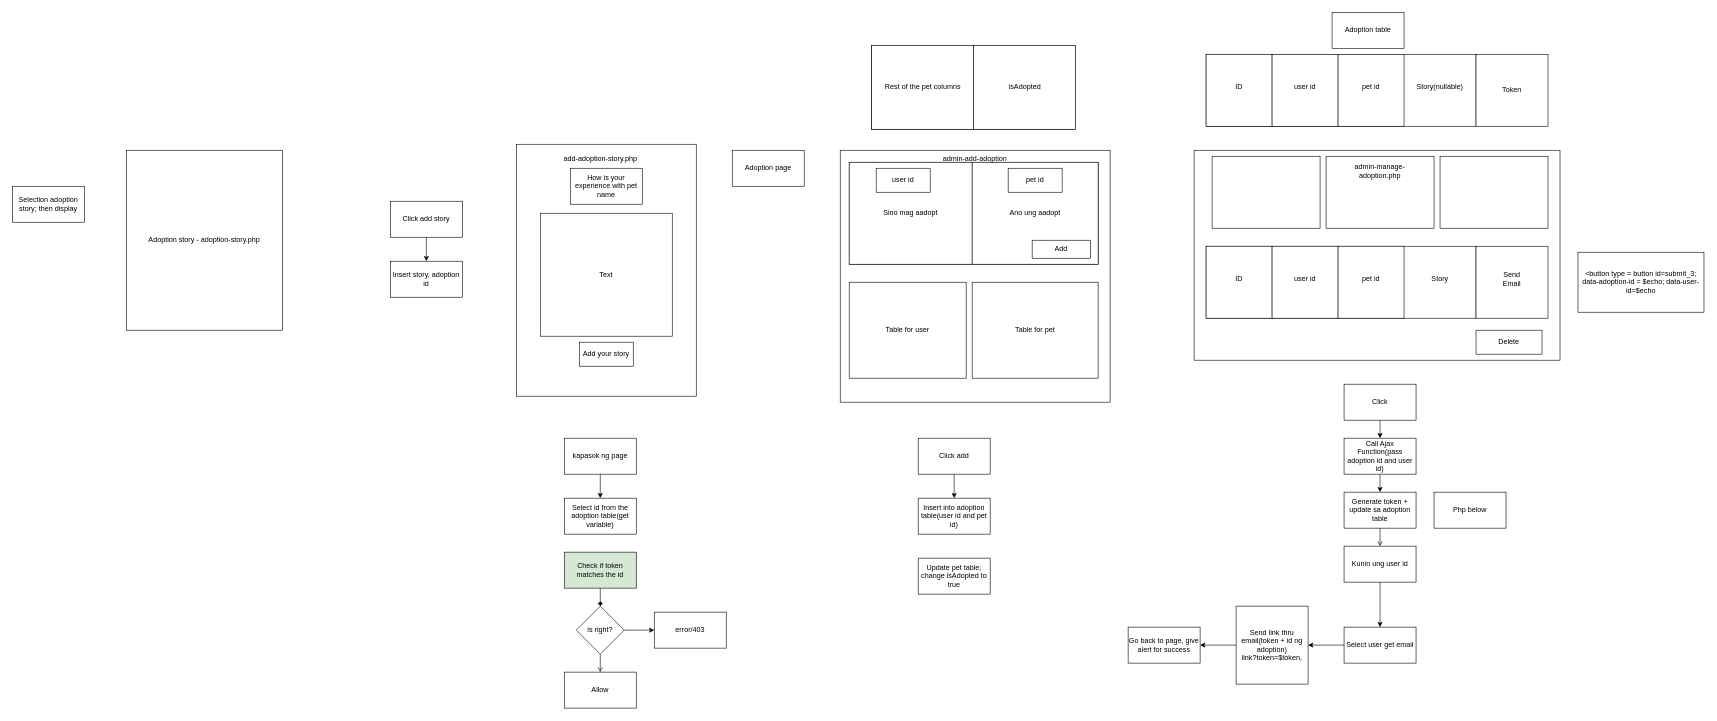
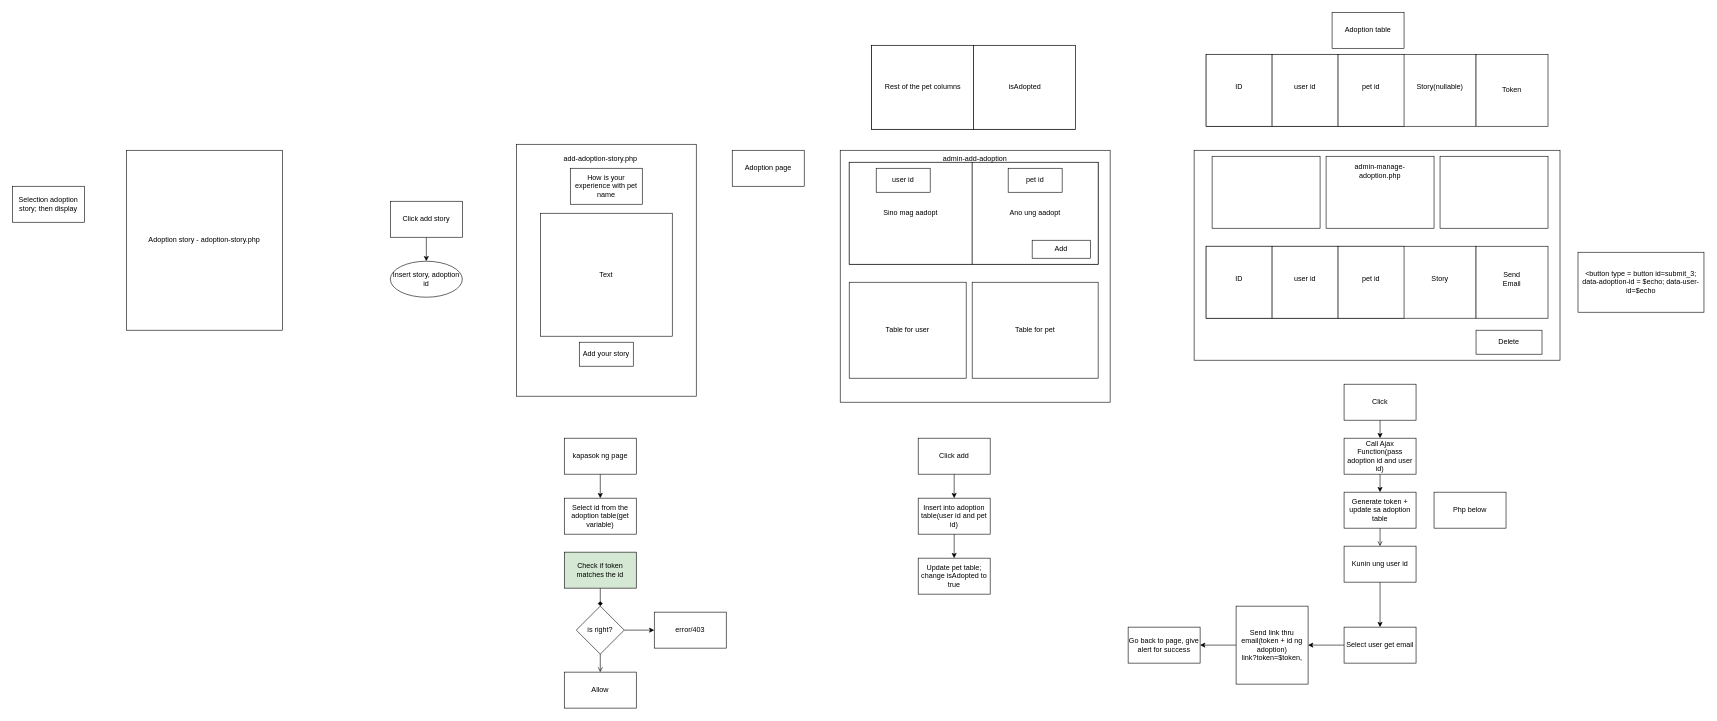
- <mxCell id="76" value="Insert story, adoption id&lt;br&gt;" style="rounded=0;whiteSpace=wrap;html=1;" vertex="1" parent="1"><mxGeometry x="650" y="435" width="120" height="60" as="geometry" /></mxCell>
+ <mxCell id="76" value="Insert story, adoption id&lt;br&gt;" style="ellipse;whiteSpace=wrap;html=1;" vertex="1" parent="1"><mxGeometry x="650" y="435" width="120" height="60" as="geometry" /></mxCell>
+ <mxCell id="57" style="edgeStyle=none;html=1;exitX=0.5;exitY=1;exitDx=0;exitDy=0;entryX=0.5;entryY=0;entryDx=0;entryDy=0;" edge="1" parent="1" source="58" target="59"><mxGeometry relative="1" as="geometry" /></mxCell>
